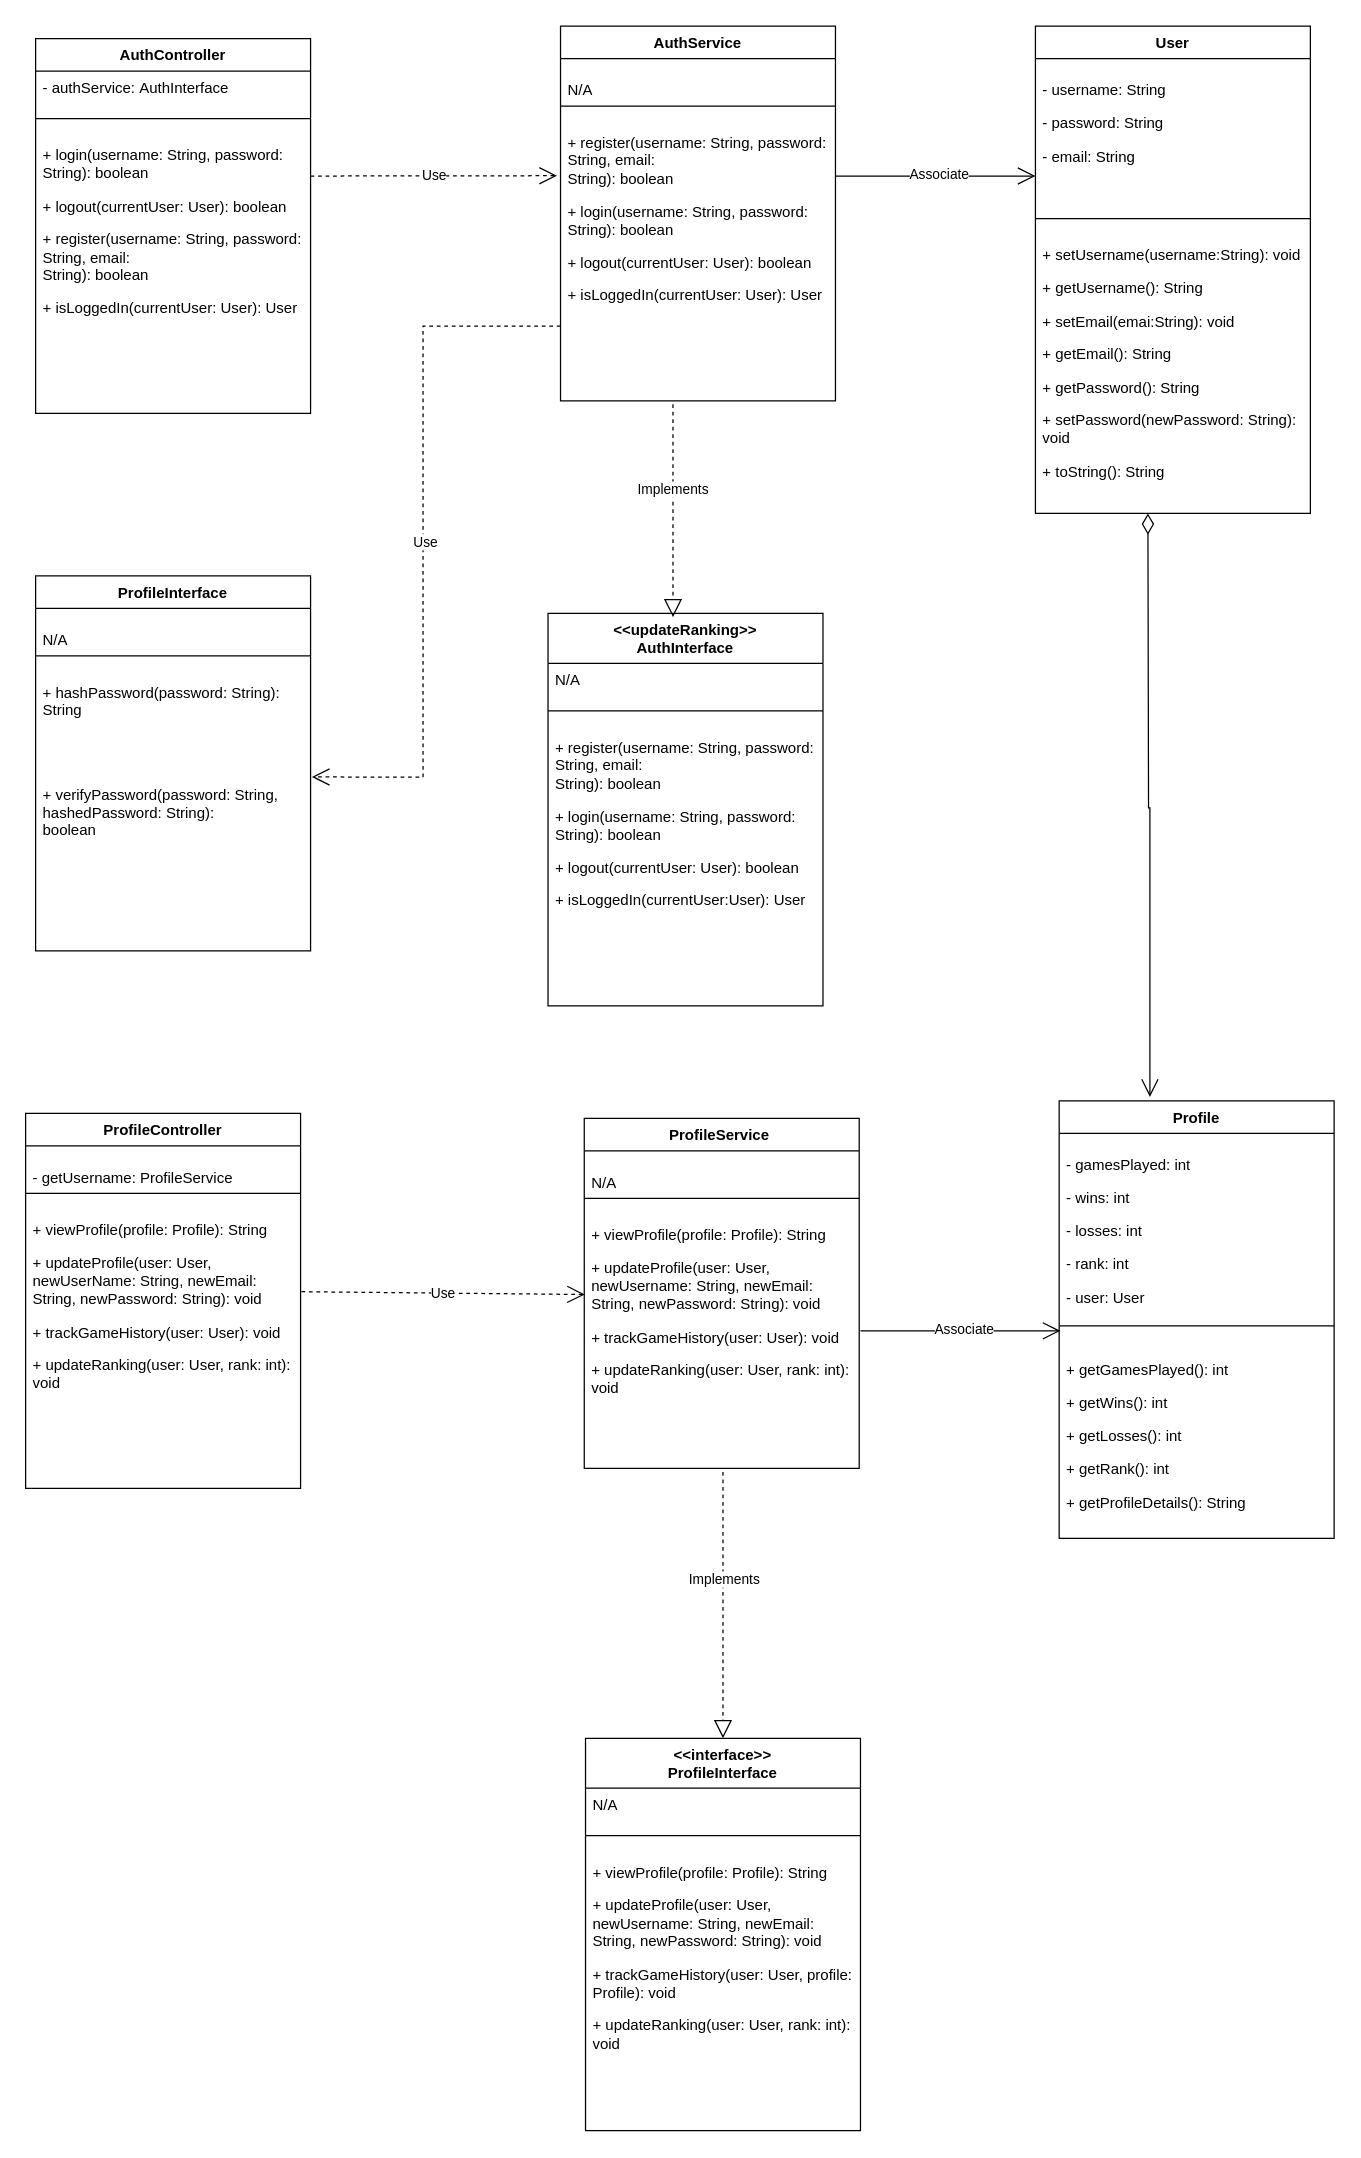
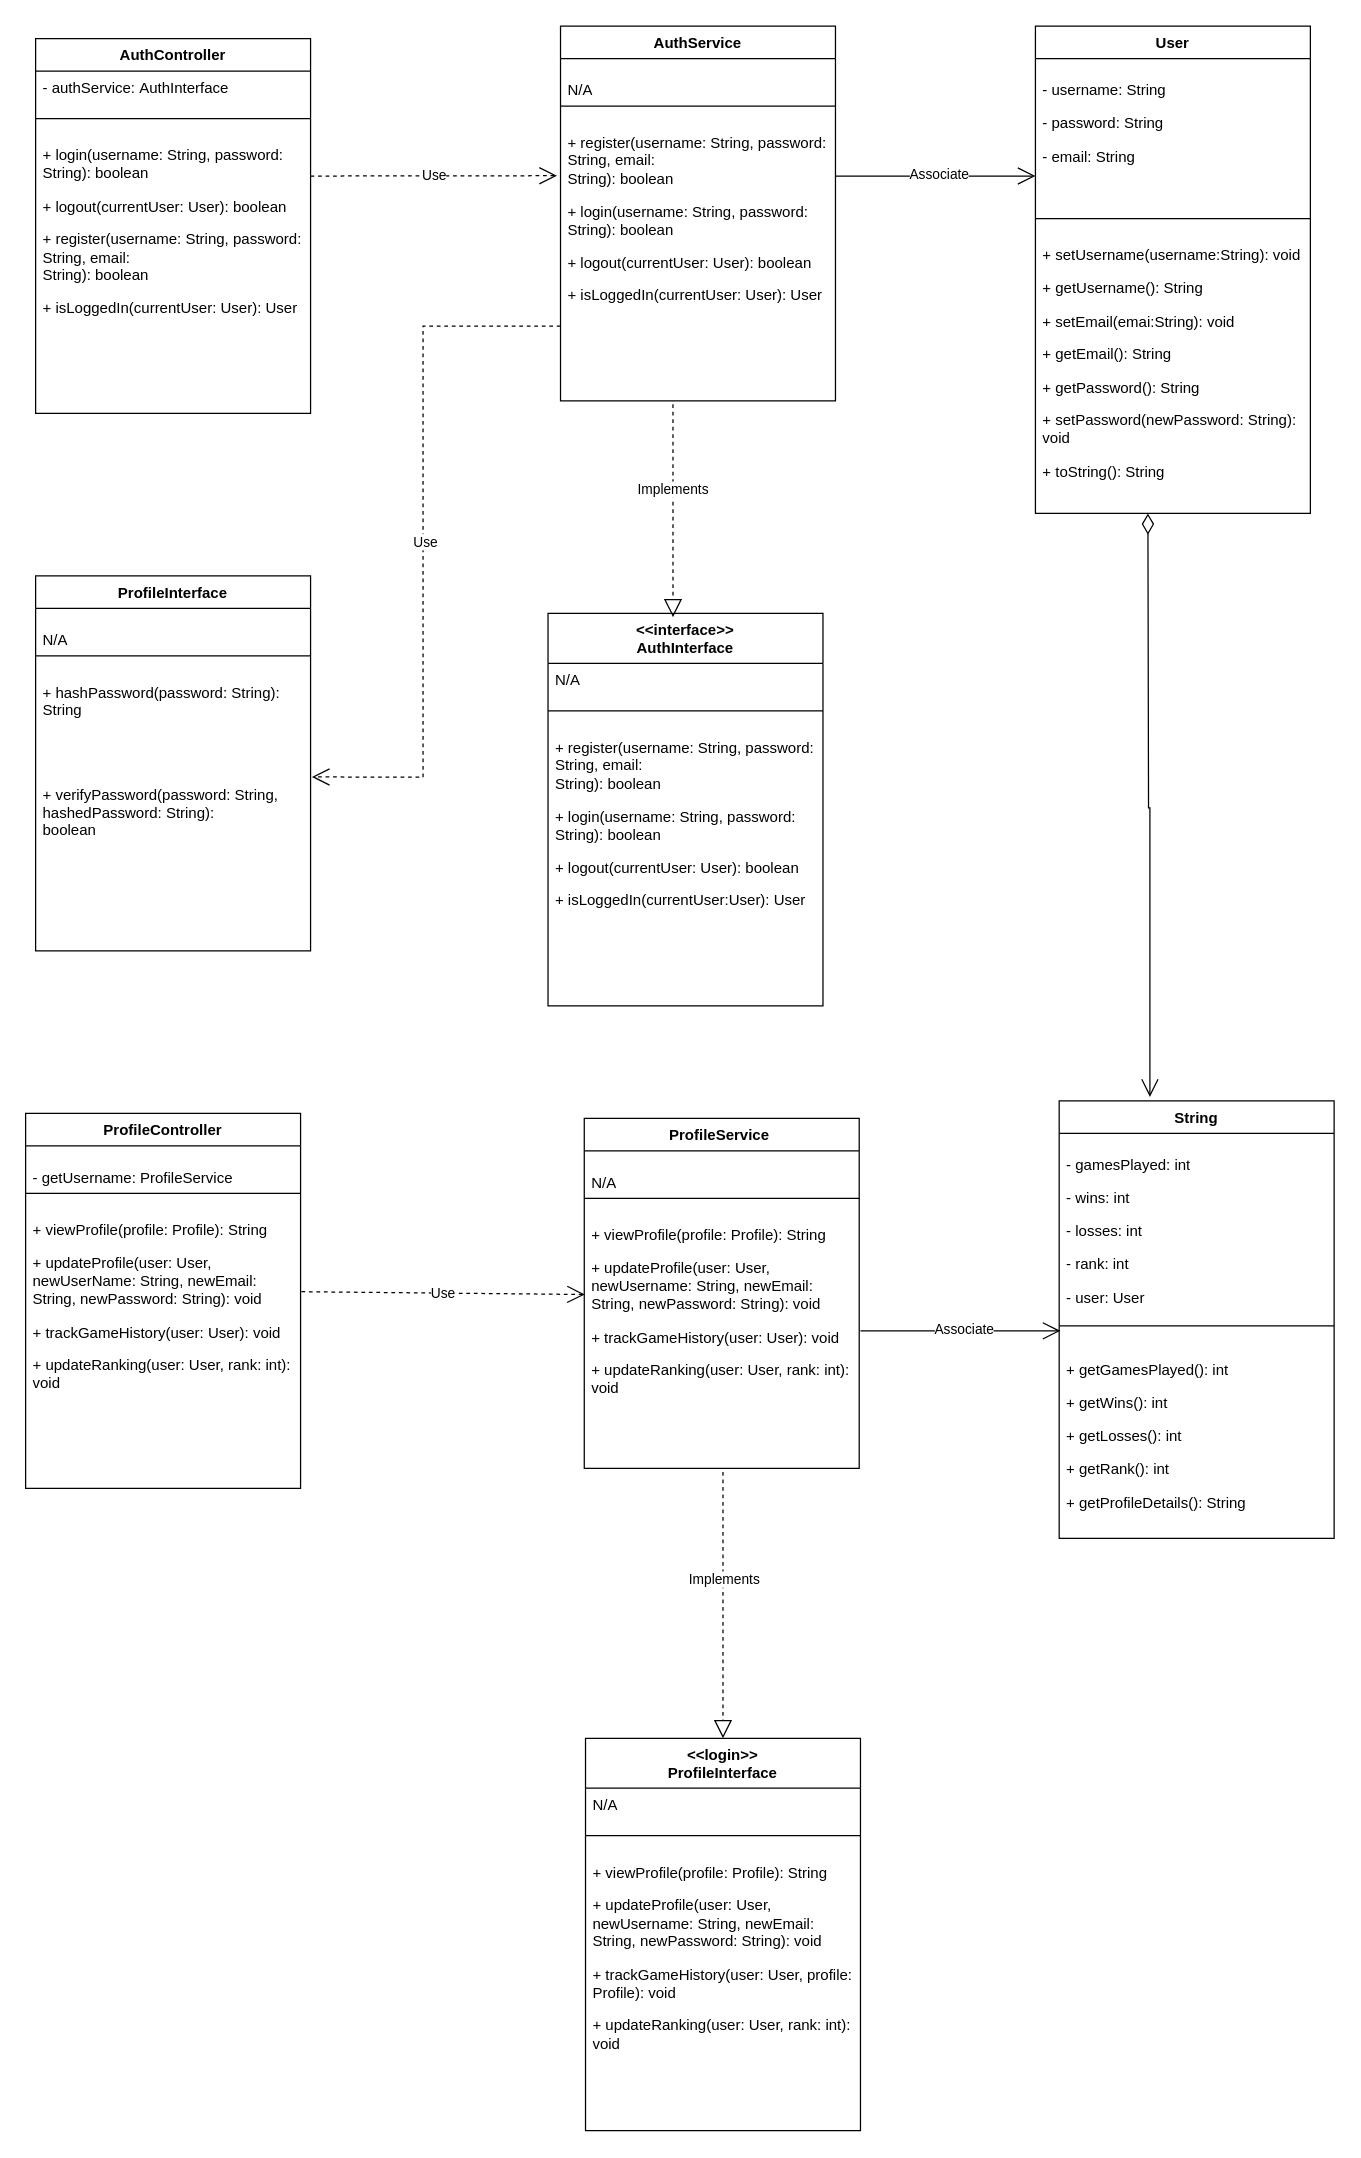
- <mxCell id="10" value="&lt;div&gt;&amp;lt;&amp;lt;updateRanking&amp;gt;&amp;gt;&lt;/div&gt;AuthInterface" style="swimlane;fontStyle=1;align=center;verticalAlign=top;childLayout=stackLayout;horizontal=1;startSize=40;horizontalStack=0;resizeParent=1;resizeParentMax=0;resizeLast=0;collapsible=1;marginBottom=0;whiteSpace=wrap;html=1;" parent="1" vertex="1"><mxGeometry x="438" y="490" width="220" height="314" as="geometry" /></mxCell>
+ <mxCell id="10" value="&lt;div&gt;&amp;lt;&amp;lt;interface&amp;gt;&amp;gt;&lt;/div&gt;AuthInterface" style="swimlane;fontStyle=1;align=center;verticalAlign=top;childLayout=stackLayout;horizontal=1;startSize=40;horizontalStack=0;resizeParent=1;resizeParentMax=0;resizeLast=0;collapsible=1;marginBottom=0;whiteSpace=wrap;html=1;" parent="1" vertex="1"><mxGeometry x="438" y="490" width="220" height="314" as="geometry" /></mxCell>
- <mxCell id="33" value="Profile" style="swimlane;fontStyle=1;align=center;verticalAlign=top;childLayout=stackLayout;horizontal=1;startSize=26;horizontalStack=0;resizeParent=1;resizeParentMax=0;resizeLast=0;collapsible=1;marginBottom=0;whiteSpace=wrap;html=1;" parent="1" vertex="1"><mxGeometry x="847" y="880" width="220" height="350" as="geometry" /></mxCell>
+ <mxCell id="33" value="String" style="swimlane;fontStyle=1;align=center;verticalAlign=top;childLayout=stackLayout;horizontal=1;startSize=26;horizontalStack=0;resizeParent=1;resizeParentMax=0;resizeLast=0;collapsible=1;marginBottom=0;whiteSpace=wrap;html=1;" parent="1" vertex="1"><mxGeometry x="847" y="880" width="220" height="350" as="geometry" /></mxCell>
- <mxCell id="14" value="&lt;div&gt;&amp;lt;&amp;lt;interface&amp;gt;&amp;gt;&lt;/div&gt;ProfileInterface" style="swimlane;fontStyle=1;align=center;verticalAlign=top;childLayout=stackLayout;horizontal=1;startSize=40;horizontalStack=0;resizeParent=1;resizeParentMax=0;resizeLast=0;collapsible=1;marginBottom=0;whiteSpace=wrap;html=1;" parent="1" vertex="1"><mxGeometry x="468" y="1390" width="220" height="314" as="geometry" /></mxCell>
+ <mxCell id="14" value="&lt;div&gt;&amp;lt;&amp;lt;login&amp;gt;&amp;gt;&lt;/div&gt;ProfileInterface" style="swimlane;fontStyle=1;align=center;verticalAlign=top;childLayout=stackLayout;horizontal=1;startSize=40;horizontalStack=0;resizeParent=1;resizeParentMax=0;resizeLast=0;collapsible=1;marginBottom=0;whiteSpace=wrap;html=1;" parent="1" vertex="1"><mxGeometry x="468" y="1390" width="220" height="314" as="geometry" /></mxCell>
